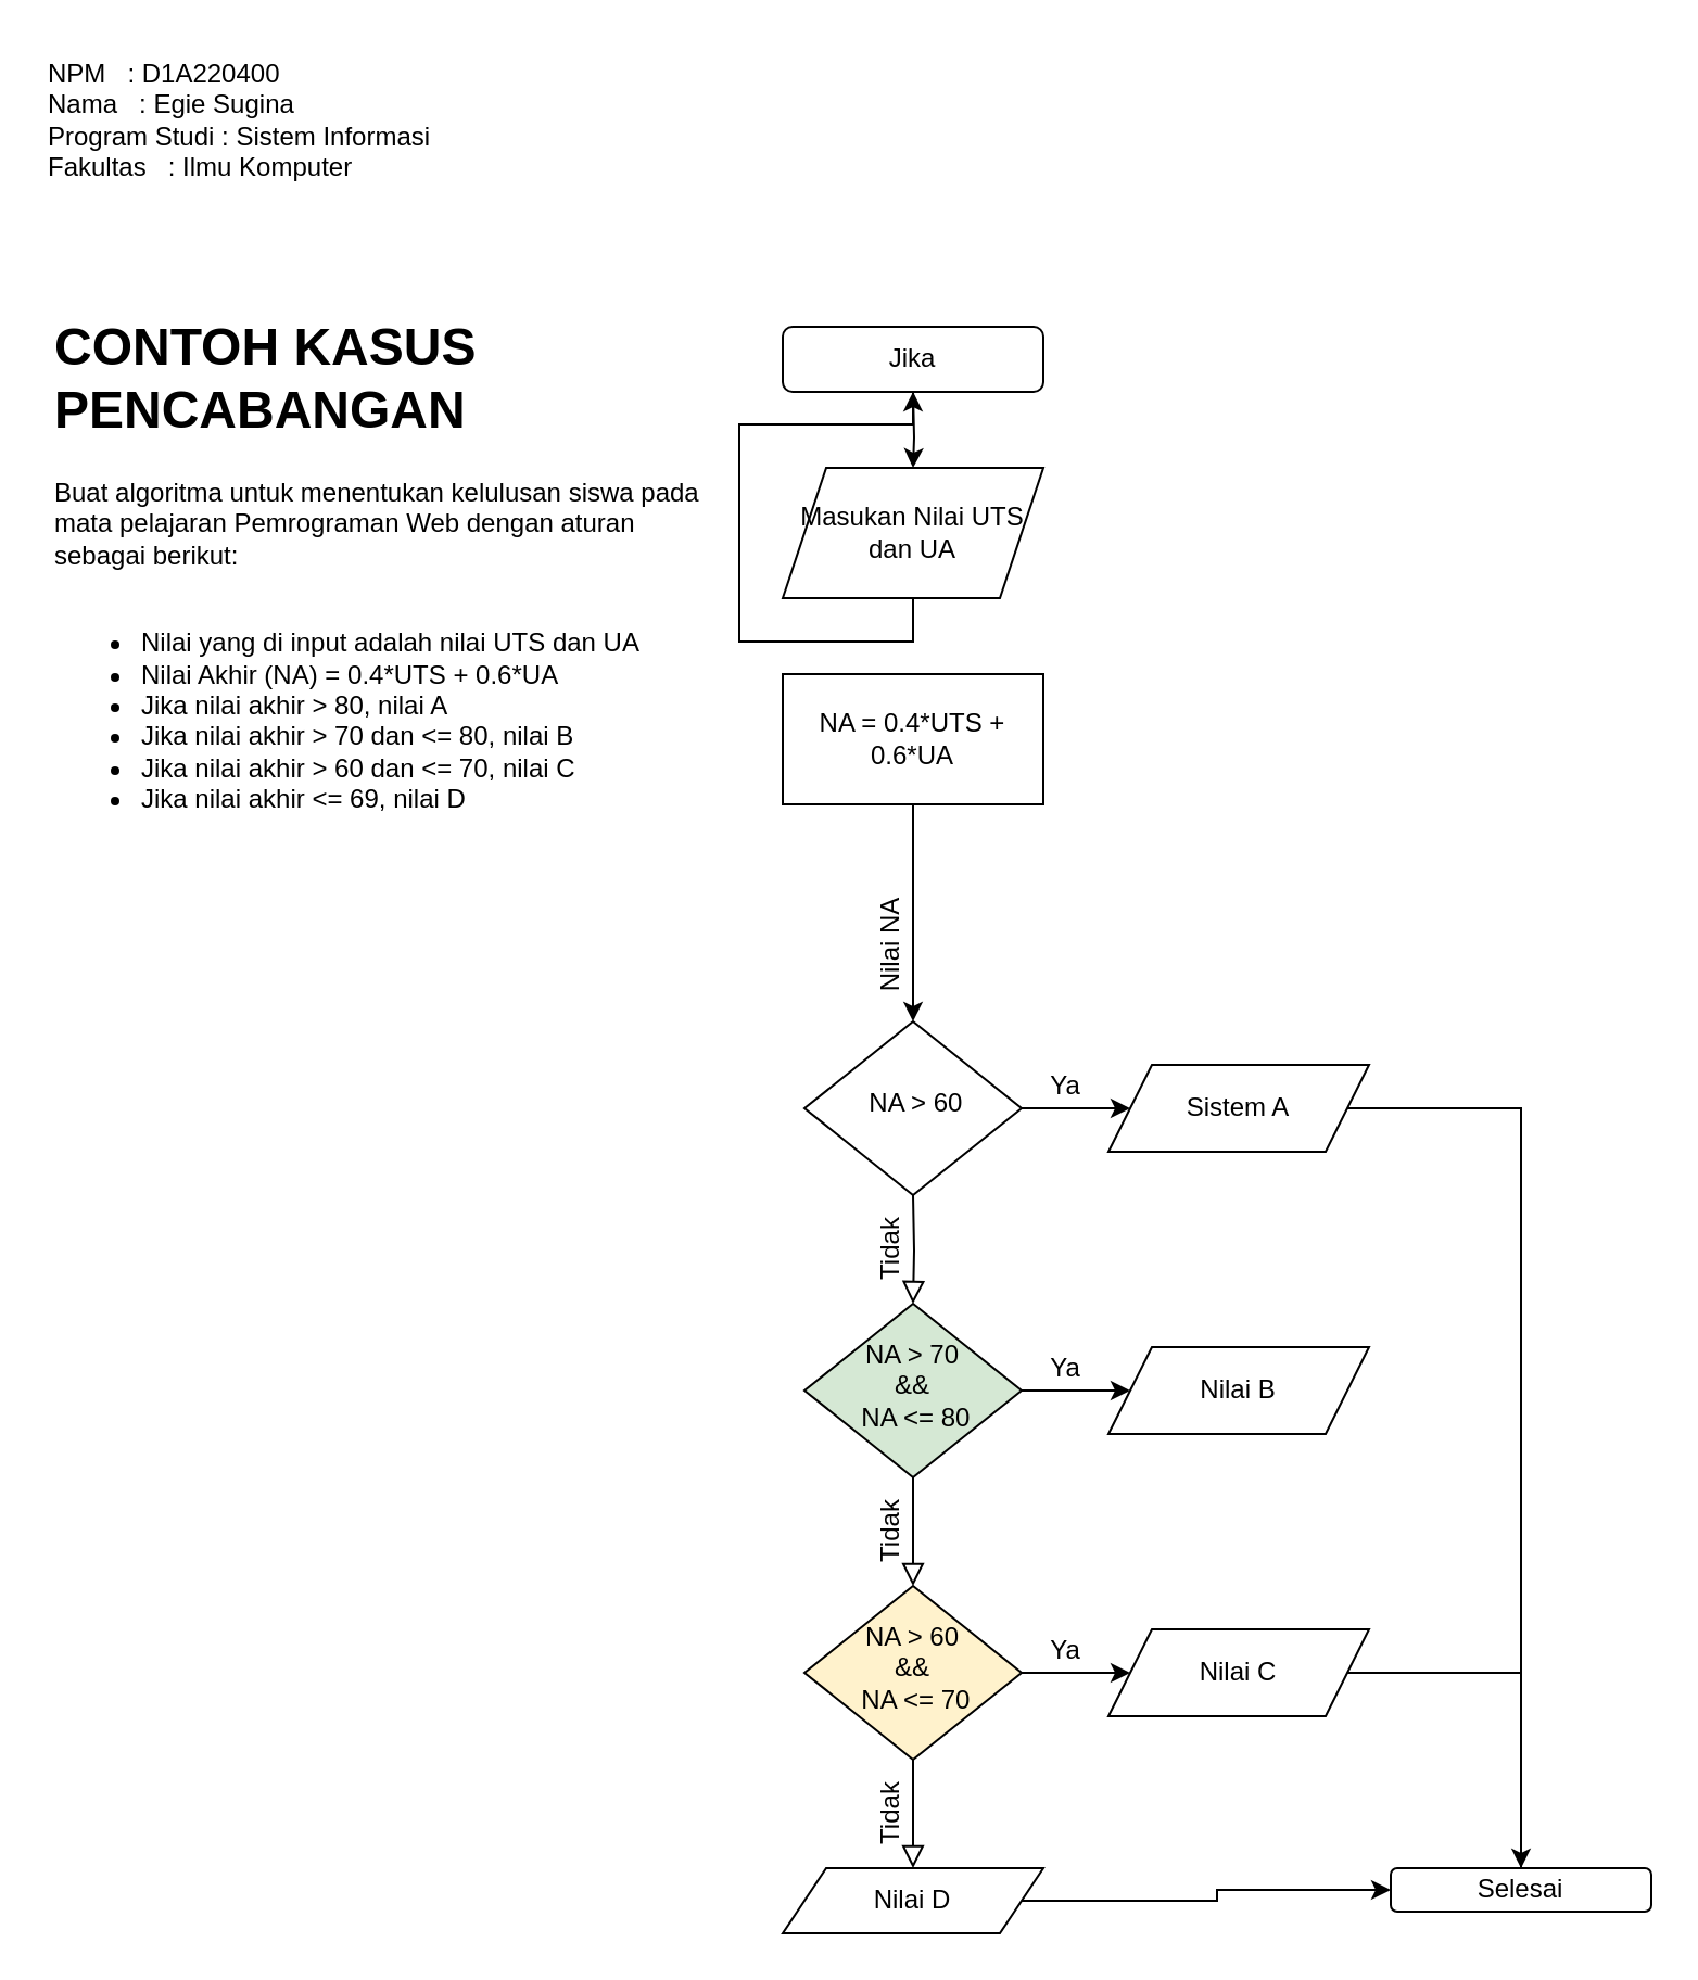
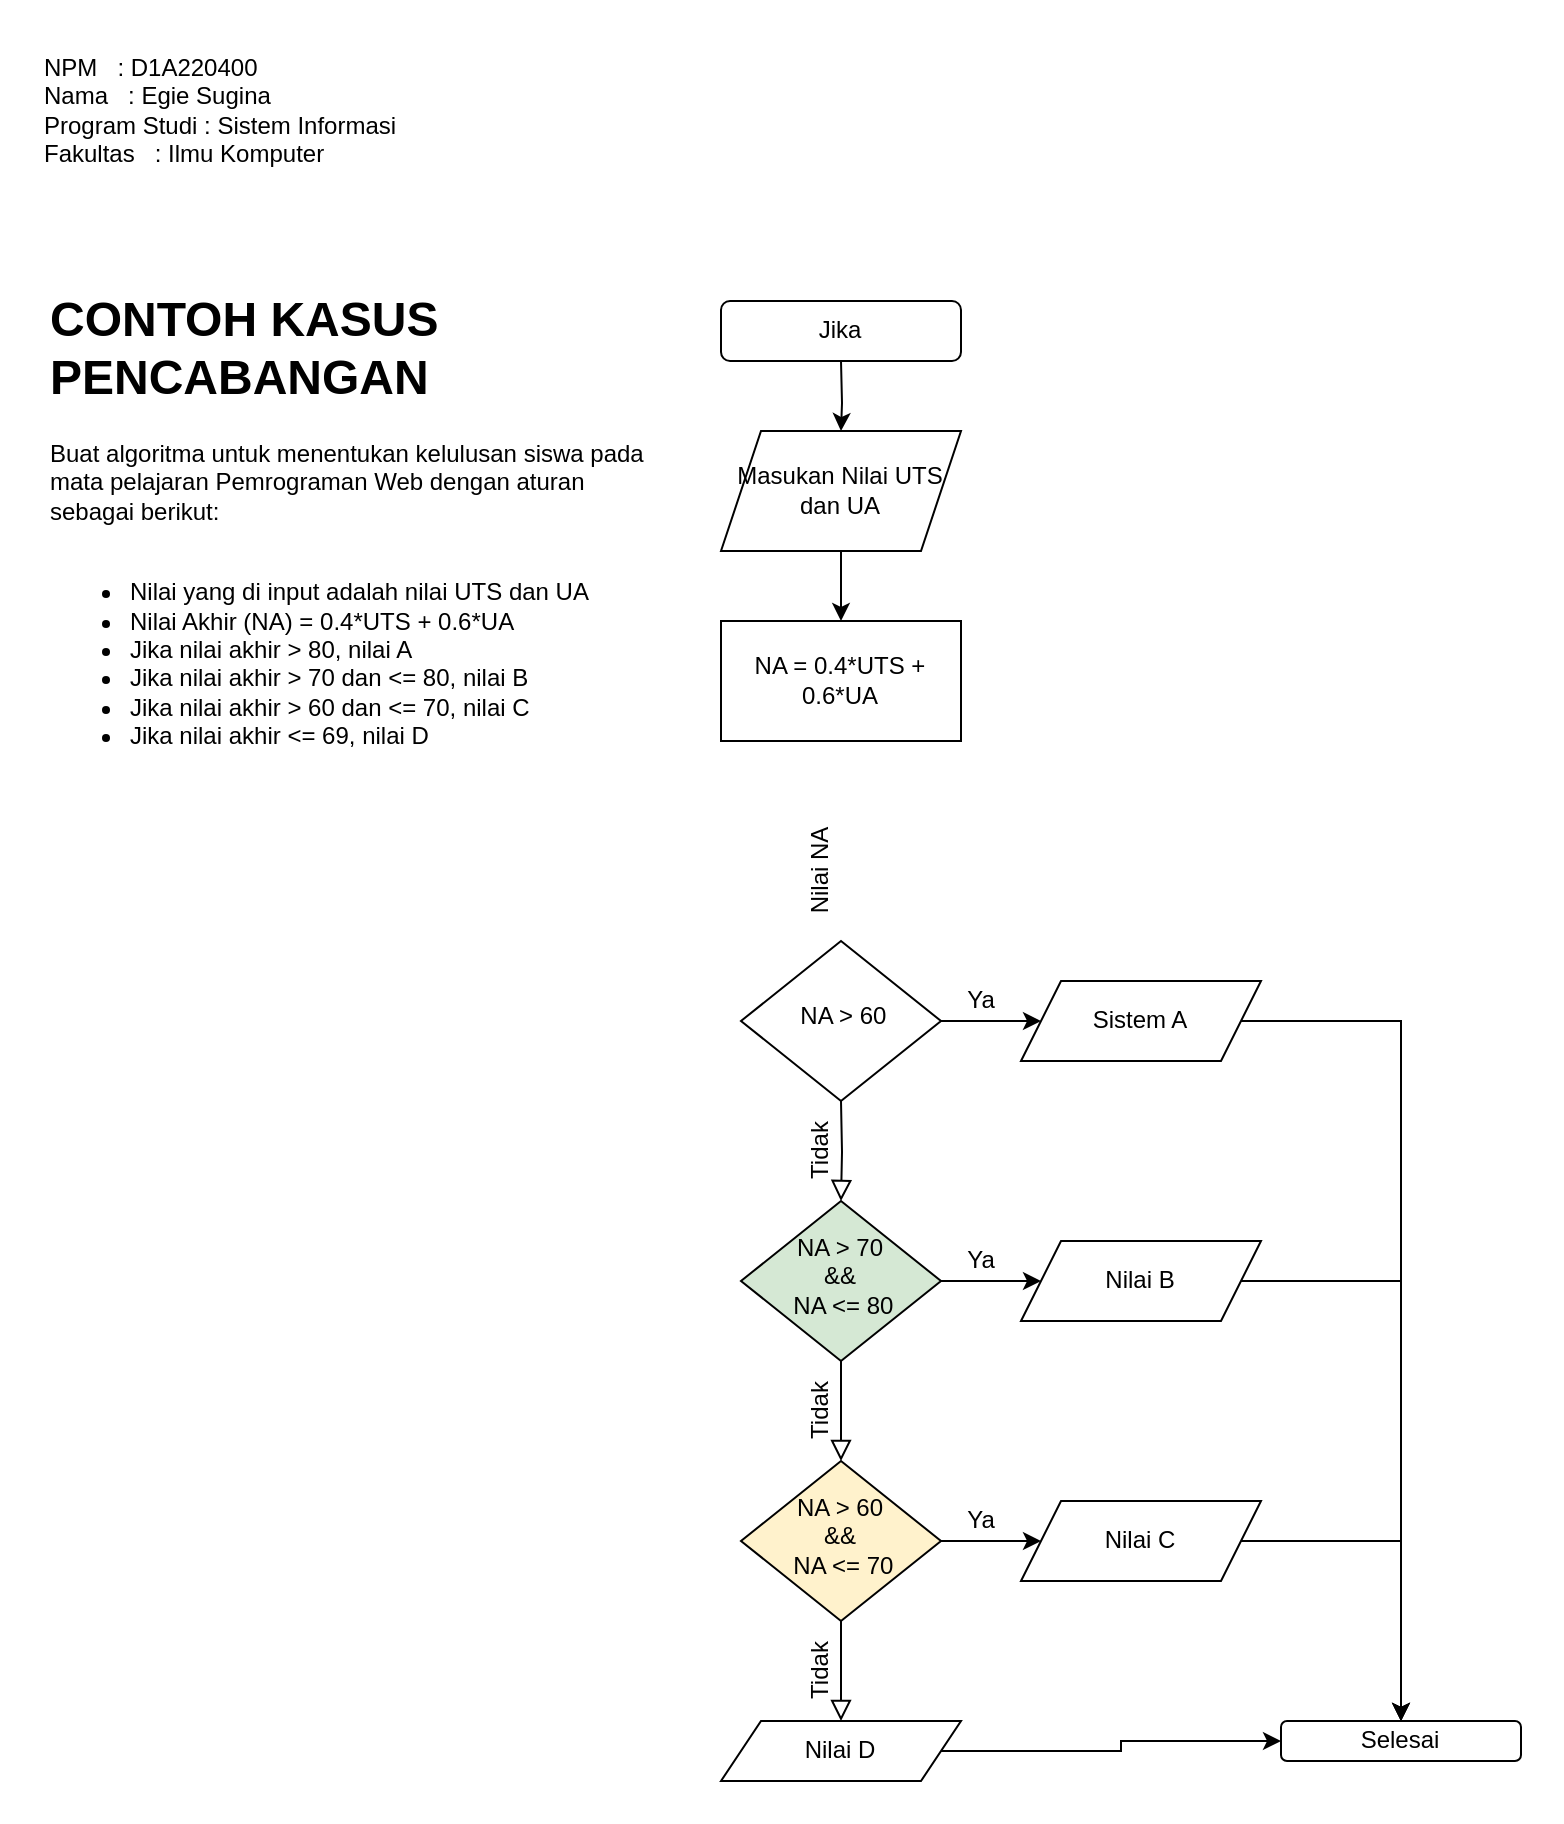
- <mxCell id="4" style="edgeStyle=orthogonalEdgeStyle;rounded=0;orthogonalLoop=1;jettySize=auto;html=1;exitX=0.5;exitY=1;exitDx=0;exitDy=0;" edge="1" parent="1" source="5" target="31"><mxGeometry relative="1" as="geometry" /></mxCell>
+ <mxCell id="4" style="edgeStyle=orthogonalEdgeStyle;rounded=0;orthogonalLoop=1;jettySize=auto;html=1;exitX=0.5;exitY=1;exitDx=0;exitDy=0;" edge="1" parent="1" source="5" target="26"><mxGeometry relative="1" as="geometry" /></mxCell>
- <mxCell id="25" style="edgeStyle=orthogonalEdgeStyle;rounded=0;orthogonalLoop=1;jettySize=auto;html=1;exitX=0.5;exitY=1;exitDx=0;exitDy=0;" edge="1" parent="1" source="26" target="3"><mxGeometry relative="1" as="geometry" /></mxCell>
- <mxCell id="8" style="edgeStyle=orthogonalEdgeStyle;rounded=0;orthogonalLoop=1;jettySize=auto;html=1;exitX=1;exitY=0.5;exitDx=0;exitDy=0;entryX=0.5;entryY=0;entryDx=0;entryDy=0;endArrow=none;" edge="1" parent="1" source="9" target="32"><mxGeometry relative="1" as="geometry"><mxPoint x="700" y="850" as="targetPoint" /></mxGeometry></mxCell>
+ <mxCell id="8" style="edgeStyle=orthogonalEdgeStyle;rounded=0;orthogonalLoop=1;jettySize=auto;html=1;exitX=1;exitY=0.5;exitDx=0;exitDy=0;entryX=0.5;entryY=0;entryDx=0;entryDy=0;" edge="1" parent="1" source="9" target="32"><mxGeometry relative="1" as="geometry"><mxPoint x="700" y="850" as="targetPoint" /></mxGeometry></mxCell>
+ <mxCell id="14" style="edgeStyle=orthogonalEdgeStyle;rounded=0;orthogonalLoop=1;jettySize=auto;html=1;exitX=1;exitY=0.5;exitDx=0;exitDy=0;entryX=0.5;entryY=0;entryDx=0;entryDy=0;" edge="1" parent="1" source="15" target="32"><mxGeometry relative="1" as="geometry" /></mxCell>
